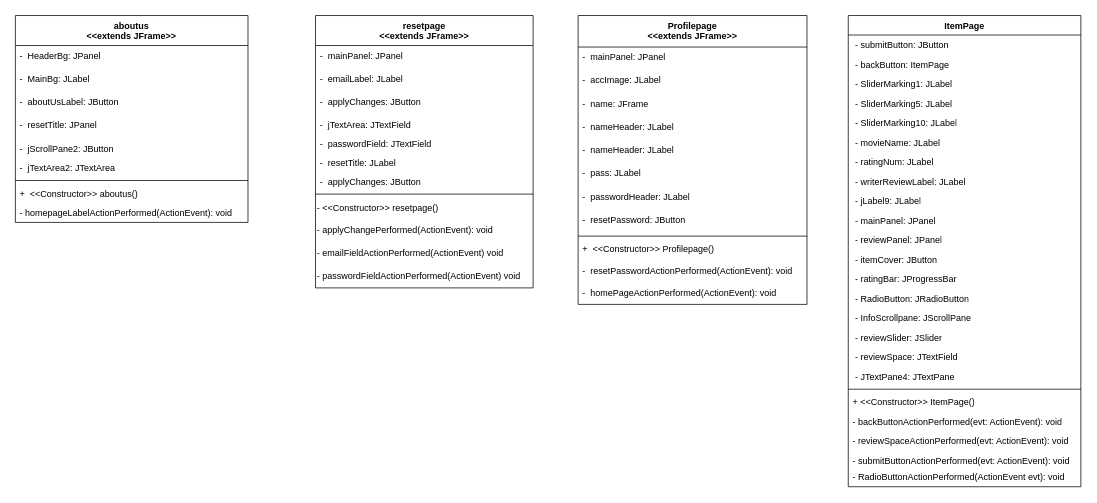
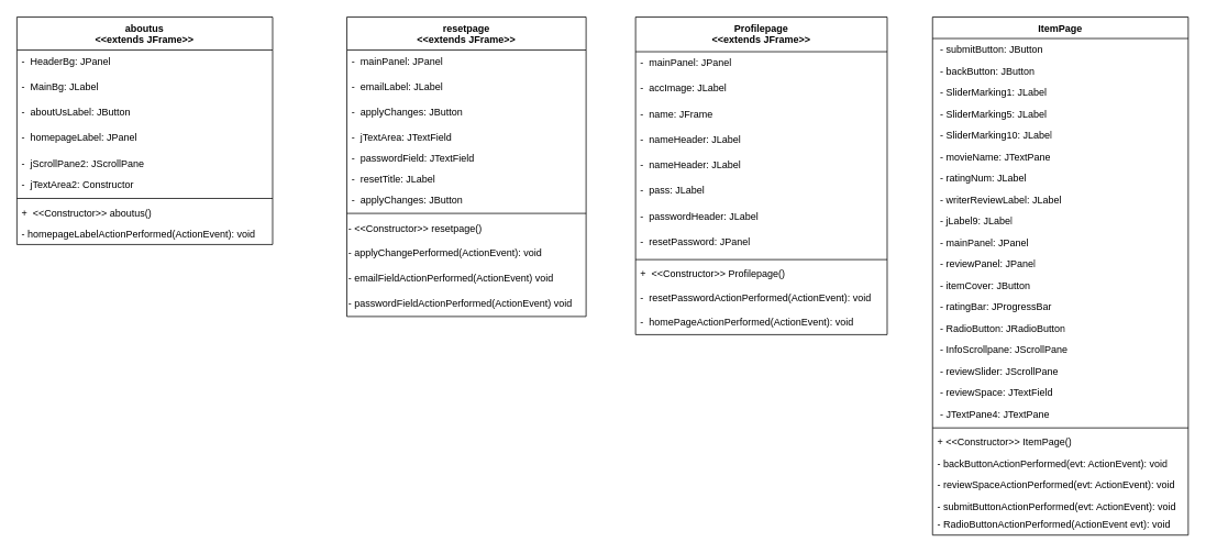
- <mxCell id="40" value="&amp;nbsp;- backButton: ItemPage" style="text;strokeColor=none;fillColor=none;align=left;verticalAlign=top;spacingLeft=4;spacingRight=4;overflow=hidden;rotatable=0;points=[[0,0.5],[1,0.5]];portConstraint=eastwest;whiteSpace=wrap;html=1;" vertex="1" parent="38"><mxGeometry y="52" width="310" height="26" as="geometry" /></mxCell>
+ <mxCell id="40" value="&amp;nbsp;- backButton: JButton" style="text;strokeColor=none;fillColor=none;align=left;verticalAlign=top;spacingLeft=4;spacingRight=4;overflow=hidden;rotatable=0;points=[[0,0.5],[1,0.5]];portConstraint=eastwest;whiteSpace=wrap;html=1;" vertex="1" parent="38"><mxGeometry y="52" width="310" height="26" as="geometry" /></mxCell>
- <mxCell id="6" value="-  resetTitle: JPanel" style="text;strokeColor=none;fillColor=none;align=left;verticalAlign=top;spacingLeft=4;spacingRight=4;overflow=hidden;rotatable=0;points=[[0,0.5],[1,0.5]];portConstraint=eastwest;" parent="2" vertex="1"><mxGeometry y="133" width="310" height="31" as="geometry" /></mxCell>
+ <mxCell id="6" value="-  homepageLabel: JPanel" style="text;strokeColor=none;fillColor=none;align=left;verticalAlign=top;spacingLeft=4;spacingRight=4;overflow=hidden;rotatable=0;points=[[0,0.5],[1,0.5]];portConstraint=eastwest;" parent="2" vertex="1"><mxGeometry y="133" width="310" height="31" as="geometry" /></mxCell>
- <mxCell id="44" value="&amp;nbsp;- movieName: JLabel" style="text;strokeColor=none;fillColor=none;align=left;verticalAlign=top;spacingLeft=4;spacingRight=4;overflow=hidden;rotatable=0;points=[[0,0.5],[1,0.5]];portConstraint=eastwest;whiteSpace=wrap;html=1;" vertex="1" parent="38"><mxGeometry y="156" width="310" height="26" as="geometry" /></mxCell>
+ <mxCell id="44" value="&amp;nbsp;- movieName: JTextPane" style="text;strokeColor=none;fillColor=none;align=left;verticalAlign=top;spacingLeft=4;spacingRight=4;overflow=hidden;rotatable=0;points=[[0,0.5],[1,0.5]];portConstraint=eastwest;whiteSpace=wrap;html=1;" vertex="1" parent="38"><mxGeometry y="156" width="310" height="26" as="geometry" /></mxCell>
- <mxCell id="7" value="-  jScrollPane2: JButton" style="text;strokeColor=none;fillColor=none;align=left;verticalAlign=top;spacingLeft=4;spacingRight=4;overflow=hidden;rotatable=0;points=[[0,0.5],[1,0.5]];portConstraint=eastwest;" parent="2" vertex="1"><mxGeometry y="164" width="310" height="26" as="geometry" /></mxCell>
+ <mxCell id="7" value="-  jScrollPane2: JScrollPane" style="text;strokeColor=none;fillColor=none;align=left;verticalAlign=top;spacingLeft=4;spacingRight=4;overflow=hidden;rotatable=0;points=[[0,0.5],[1,0.5]];portConstraint=eastwest;" parent="2" vertex="1"><mxGeometry y="164" width="310" height="26" as="geometry" /></mxCell>
- <mxCell id="8" value="-  jTextArea2: JTextArea" style="text;strokeColor=none;fillColor=none;align=left;verticalAlign=top;spacingLeft=4;spacingRight=4;overflow=hidden;rotatable=0;points=[[0,0.5],[1,0.5]];portConstraint=eastwest;" parent="2" vertex="1"><mxGeometry y="190" width="310" height="26" as="geometry" /></mxCell>
+ <mxCell id="8" value="-  jTextArea2: Constructor" style="text;strokeColor=none;fillColor=none;align=left;verticalAlign=top;spacingLeft=4;spacingRight=4;overflow=hidden;rotatable=0;points=[[0,0.5],[1,0.5]];portConstraint=eastwest;" parent="2" vertex="1"><mxGeometry y="190" width="310" height="26" as="geometry" /></mxCell>
- <mxCell id="33" value="-  resetPassword: JButton" style="text;strokeColor=none;fillColor=none;align=left;verticalAlign=top;spacingLeft=4;spacingRight=4;overflow=hidden;rotatable=0;points=[[0,0.5],[1,0.5]];portConstraint=eastwest;" vertex="1" parent="25"><mxGeometry y="259" width="305" height="31" as="geometry" /></mxCell>
+ <mxCell id="33" value="-  resetPassword: JPanel" style="text;strokeColor=none;fillColor=none;align=left;verticalAlign=top;spacingLeft=4;spacingRight=4;overflow=hidden;rotatable=0;points=[[0,0.5],[1,0.5]];portConstraint=eastwest;" vertex="1" parent="25"><mxGeometry y="259" width="305" height="31" as="geometry" /></mxCell>
- <mxCell id="54" value="&amp;nbsp;- reviewSlider: JSlider" style="text;strokeColor=none;fillColor=none;align=left;verticalAlign=top;spacingLeft=4;spacingRight=4;overflow=hidden;rotatable=0;points=[[0,0.5],[1,0.5]];portConstraint=eastwest;whiteSpace=wrap;html=1;" vertex="1" parent="38"><mxGeometry y="416" width="310" height="26" as="geometry" /></mxCell>
+ <mxCell id="54" value="&amp;nbsp;- reviewSlider: JScrollPane" style="text;strokeColor=none;fillColor=none;align=left;verticalAlign=top;spacingLeft=4;spacingRight=4;overflow=hidden;rotatable=0;points=[[0,0.5],[1,0.5]];portConstraint=eastwest;whiteSpace=wrap;html=1;" vertex="1" parent="38"><mxGeometry y="416" width="310" height="26" as="geometry" /></mxCell>
